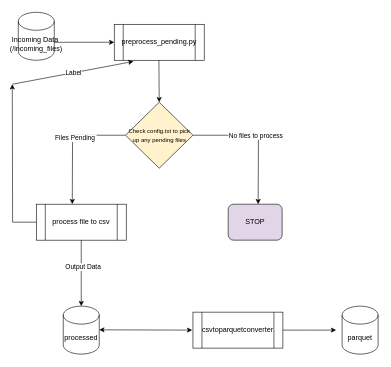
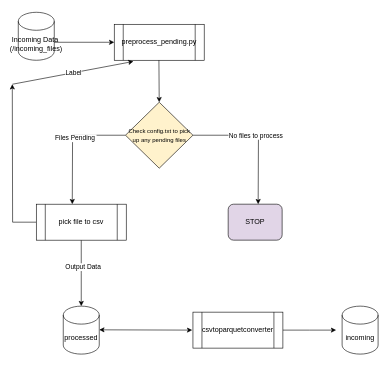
- <mxCell id="14" value="process file to csv" style="shape=process;whiteSpace=wrap;html=1;backgroundOutline=1;" vertex="1" parent="1"><mxGeometry x="60" y="340" width="150" height="60" as="geometry" /></mxCell>
+ <mxCell id="14" value="pick file to csv" style="shape=process;whiteSpace=wrap;html=1;backgroundOutline=1;" vertex="1" parent="1"><mxGeometry x="60" y="340" width="150" height="60" as="geometry" /></mxCell>
- <mxCell id="22" value="parquet" style="shape=cylinder3;whiteSpace=wrap;html=1;boundedLbl=1;backgroundOutline=1;size=15;" vertex="1" parent="1"><mxGeometry x="570" y="510" width="60" height="80" as="geometry" /></mxCell>
+ <mxCell id="22" value="incoming" style="shape=cylinder3;whiteSpace=wrap;html=1;boundedLbl=1;backgroundOutline=1;size=15;" vertex="1" parent="1"><mxGeometry x="570" y="510" width="60" height="80" as="geometry" /></mxCell>
